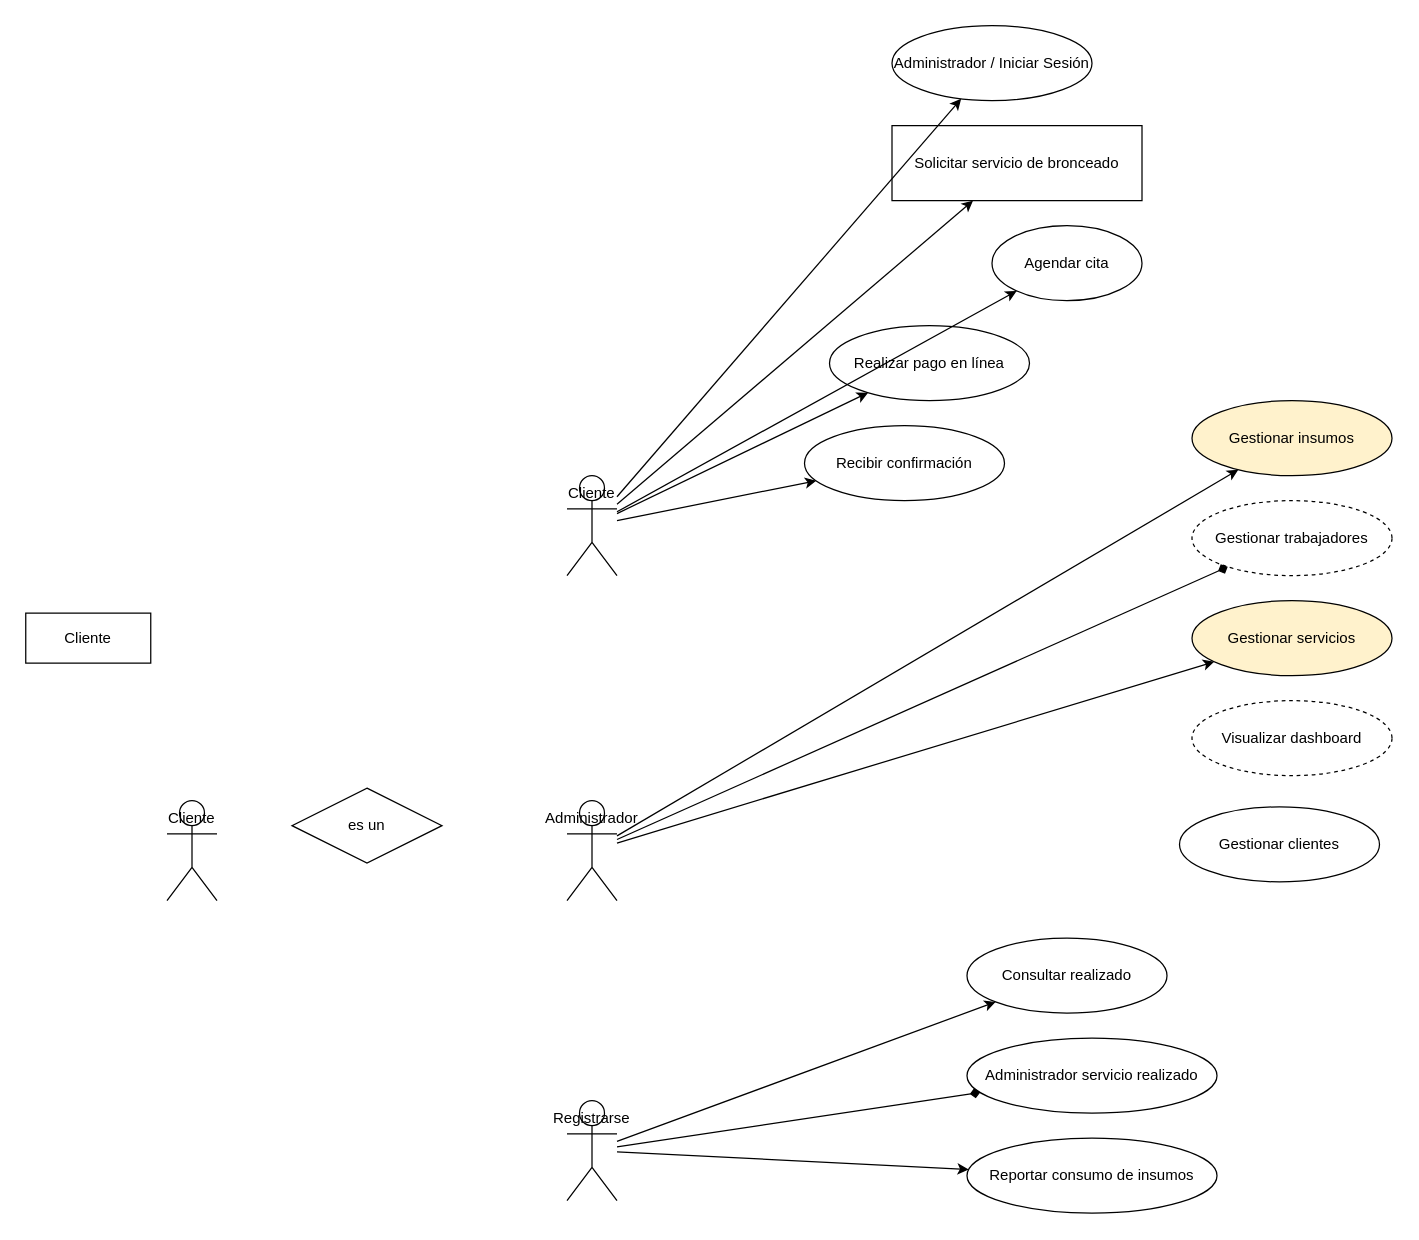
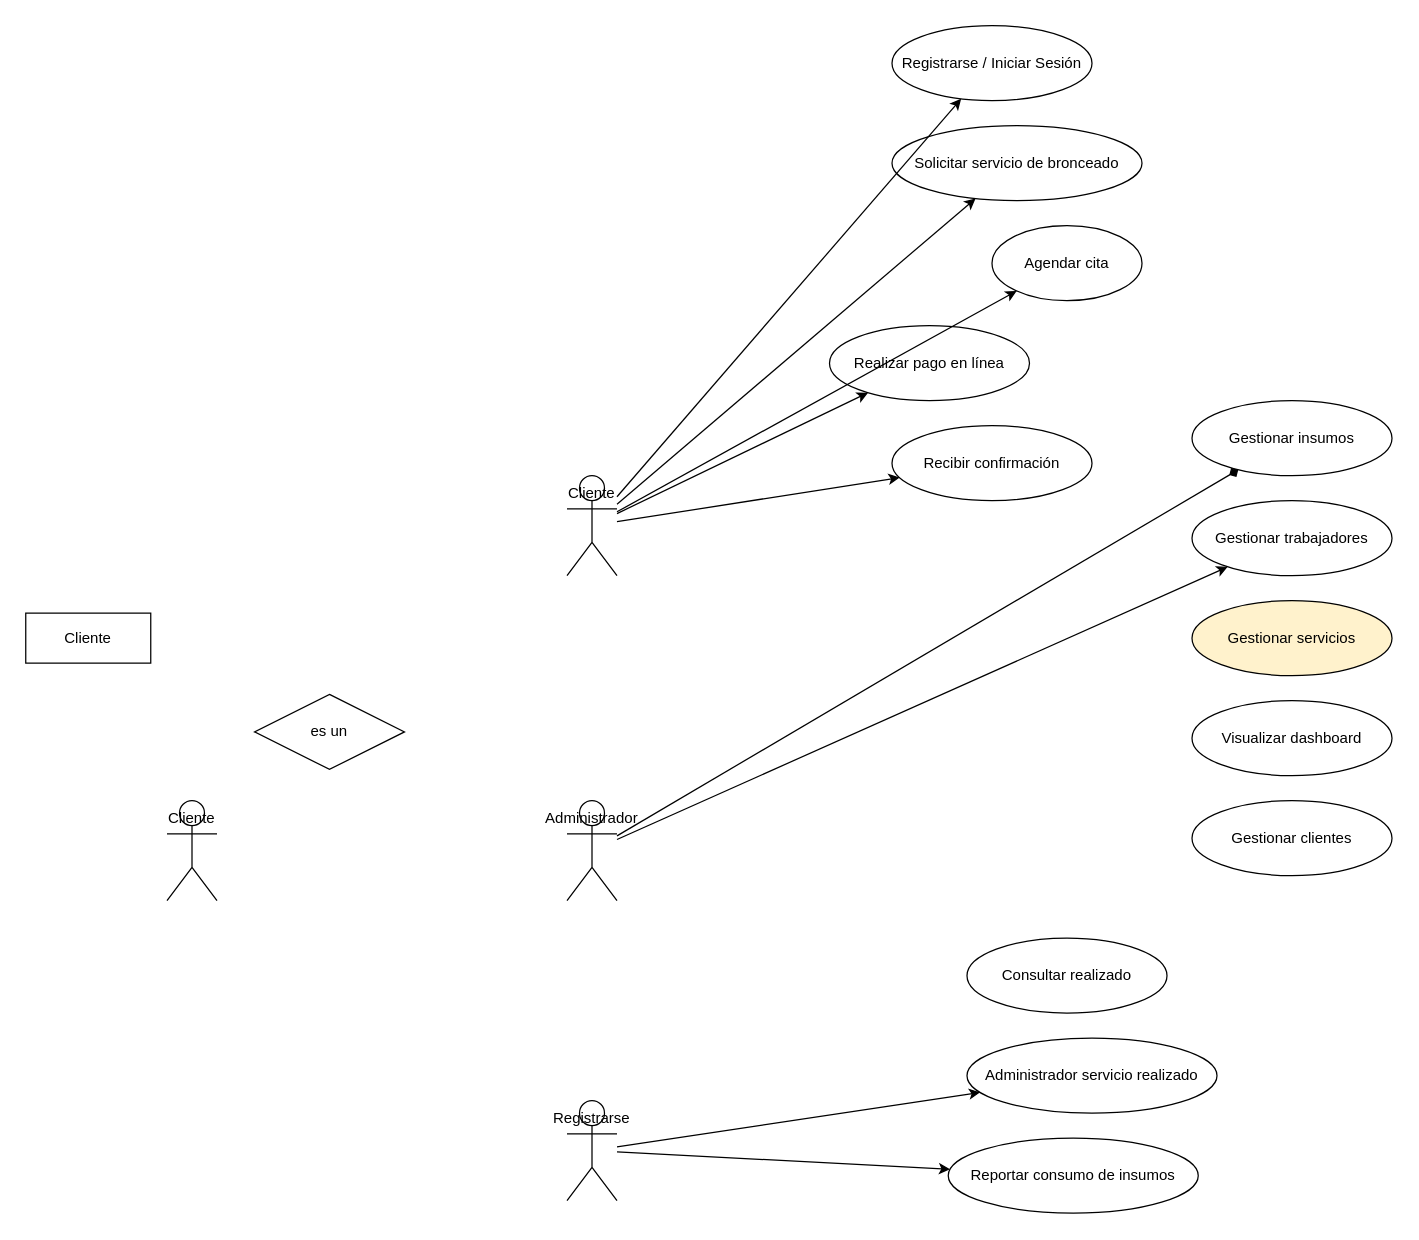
- <mxCell id="5" value="Administrador / Iniciar Sesión" style="ellipse;whiteSpace=wrap;" parent="1" vertex="1"><mxGeometry x="713" y="20" width="160" height="60" as="geometry" /></mxCell>
+ <mxCell id="5" value="Registrarse / Iniciar Sesión" style="ellipse;whiteSpace=wrap;" parent="1" vertex="1"><mxGeometry x="713" y="20" width="160" height="60" as="geometry" /></mxCell>
- <mxCell id="6" value="Solicitar servicio de bronceado" style="whiteSpace=wrap;rounded=0;" parent="1" vertex="1"><mxGeometry x="713" y="100" width="200" height="60" as="geometry" /></mxCell>
+ <mxCell id="6" value="Solicitar servicio de bronceado" style="ellipse;whiteSpace=wrap;" parent="1" vertex="1"><mxGeometry x="713" y="100" width="200" height="60" as="geometry" /></mxCell>
- <mxCell id="10" value="Gestionar insumos" style="ellipse;whiteSpace=wrap;fillColor=#fff2cc;" parent="1" vertex="1"><mxGeometry x="953" y="320" width="160" height="60" as="geometry" /></mxCell>
+ <mxCell id="10" value="Gestionar insumos" style="ellipse;whiteSpace=wrap;" parent="1" vertex="1"><mxGeometry x="953" y="320" width="160" height="60" as="geometry" /></mxCell>
- <mxCell id="9" value="Recibir confirmación" style="ellipse;whiteSpace=wrap;" parent="1" vertex="1"><mxGeometry x="643" y="340" width="160" height="60" as="geometry" /></mxCell>
+ <mxCell id="9" value="Recibir confirmación" style="ellipse;whiteSpace=wrap;" parent="1" vertex="1"><mxGeometry x="713" y="340" width="160" height="60" as="geometry" /></mxCell>
- <mxCell id="23" parent="1" source="3" target="10" edge="1"><mxGeometry relative="1" as="geometry" /></mxCell>
+ <mxCell id="23" parent="1" source="3" target="10" edge="1" style="endArrow=diamond;"><mxGeometry relative="1" as="geometry" /></mxCell>
- <mxCell id="11" value="Gestionar trabajadores" style="ellipse;whiteSpace=wrap;dashed=1;" parent="1" vertex="1"><mxGeometry x="953" y="400" width="160" height="60" as="geometry" /></mxCell>
+ <mxCell id="11" value="Gestionar trabajadores" style="ellipse;whiteSpace=wrap;" parent="1" vertex="1"><mxGeometry x="953" y="400" width="160" height="60" as="geometry" /></mxCell>
- <mxCell id="24" parent="1" source="3" target="11" edge="1" style="endArrow=diamond;"><mxGeometry relative="1" as="geometry" /></mxCell>
+ <mxCell id="24" parent="1" source="3" target="11" edge="1"><mxGeometry relative="1" as="geometry" /></mxCell>
- <mxCell id="13" value="Visualizar dashboard" style="ellipse;whiteSpace=wrap;dashed=1;" parent="1" vertex="1"><mxGeometry x="953" y="560" width="160" height="60" as="geometry" /></mxCell>
+ <mxCell id="13" value="Visualizar dashboard" style="ellipse;whiteSpace=wrap;" parent="1" vertex="1"><mxGeometry x="953" y="560" width="160" height="60" as="geometry" /></mxCell>
- <mxCell id="25" parent="1" source="3" target="12" edge="1"><mxGeometry relative="1" as="geometry" /></mxCell>
+ <mxCell id="25" parent="1" source="3" target="13" edge="1" style=";"><mxGeometry relative="1" as="geometry" /></mxCell>
- <mxCell id="31" value="es un" style="shape=rhombus;perimeter=rhombusPerimeter;whiteSpace=wrap;html=1;align=center;" vertex="1" parent="1"><mxGeometry x="233" y="630" width="120" height="60" as="geometry" /></mxCell>
+ <mxCell id="31" value="es un" style="shape=rhombus;perimeter=rhombusPerimeter;whiteSpace=wrap;html=1;align=center;" vertex="1" parent="1"><mxGeometry x="203" y="555" width="120" height="60" as="geometry" /></mxCell>
- <mxCell id="14" value="Gestionar clientes" style="ellipse;whiteSpace=wrap;" parent="1" vertex="1"><mxGeometry x="943" y="645" width="160" height="60" as="geometry" /></mxCell>
+ <mxCell id="14" value="Gestionar clientes" style="ellipse;whiteSpace=wrap;" parent="1" vertex="1"><mxGeometry x="953" y="640" width="160" height="60" as="geometry" /></mxCell>
- <mxCell id="26" parent="1" source="4" target="15" edge="1"><mxGeometry relative="1" as="geometry" /></mxCell>
- <mxCell id="27" parent="1" source="4" target="16" edge="1" style="endArrow=diamond;"><mxGeometry relative="1" as="geometry" /></mxCell>
+ <mxCell id="27" parent="1" source="4" target="16" edge="1"><mxGeometry relative="1" as="geometry" /></mxCell>
- <mxCell id="17" value="Reportar consumo de insumos" style="ellipse;whiteSpace=wrap;" parent="1" vertex="1"><mxGeometry x="773" y="910" width="200" height="60" as="geometry" /></mxCell>
+ <mxCell id="17" value="Reportar consumo de insumos" style="ellipse;whiteSpace=wrap;" parent="1" vertex="1"><mxGeometry x="758" y="910" width="200" height="60" as="geometry" /></mxCell>
